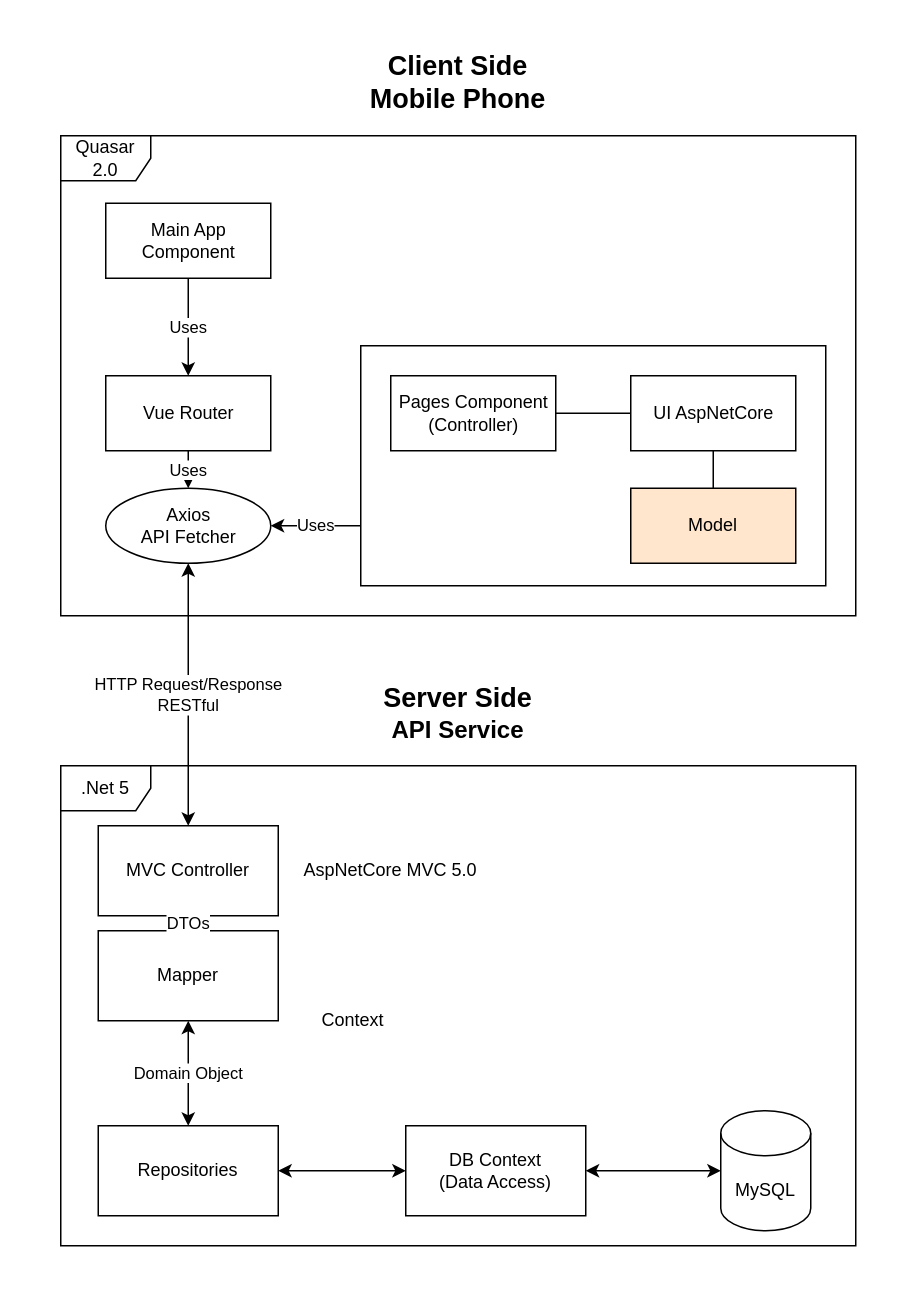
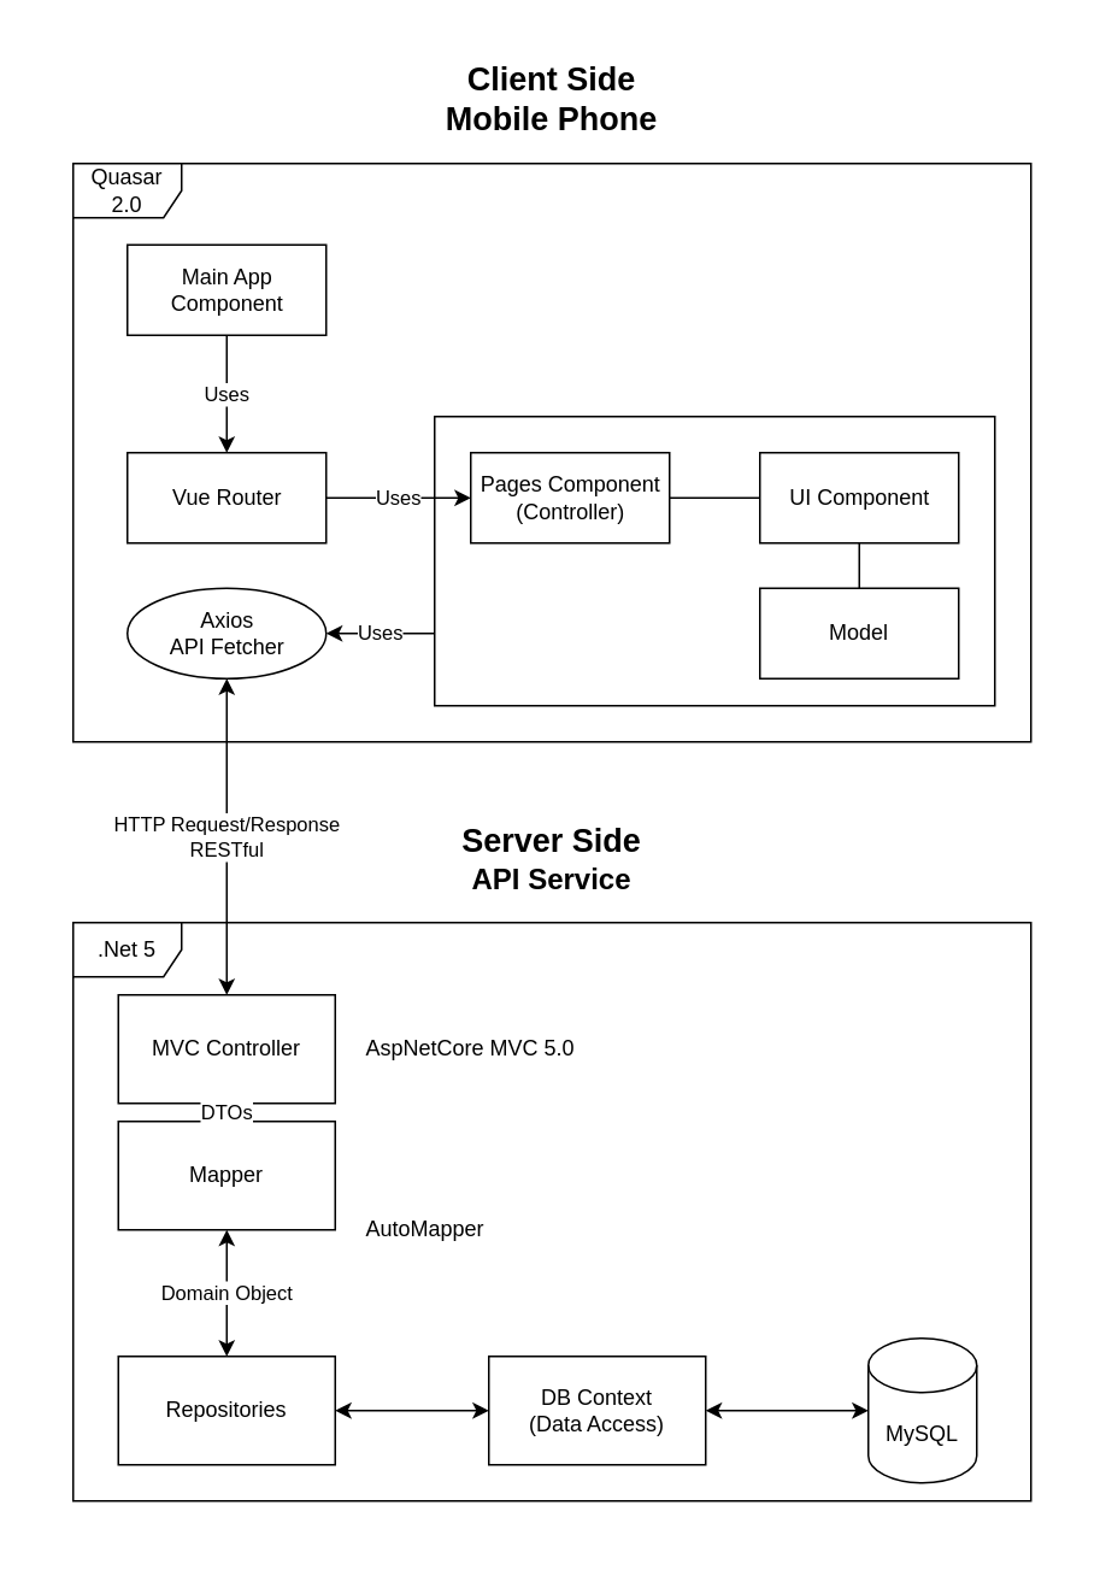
- <mxCell id="23" value="UI AspNetCore" style="html=1;" vertex="1" parent="1"><mxGeometry x="420" y="250" width="110" height="50" as="geometry" /></mxCell>
+ <mxCell id="23" value="UI Component" style="html=1;" vertex="1" parent="1"><mxGeometry x="420" y="250" width="110" height="50" as="geometry" /></mxCell>
- <mxCell id="22" value="Uses" style="endArrow=classic;html=1;" edge="1" parent="1" source="19" target="18"><mxGeometry width="50" height="50" relative="1" as="geometry"><mxPoint x="320" y="150" as="sourcePoint" /><mxPoint x="370" y="100" as="targetPoint" /></mxGeometry></mxCell>
+ <mxCell id="22" value="Uses" style="endArrow=classic;html=1;" edge="1" parent="1" source="19" target="20"><mxGeometry width="50" height="50" relative="1" as="geometry"><mxPoint x="320" y="150" as="sourcePoint" /><mxPoint x="370" y="100" as="targetPoint" /></mxGeometry></mxCell>
- <mxCell id="25" value="Model" style="rounded=0;whiteSpace=wrap;html=1;fillColor=#ffe6cc;" vertex="1" parent="1"><mxGeometry x="420" y="325" width="110" height="50" as="geometry" /></mxCell>
+ <mxCell id="25" value="Model" style="rounded=0;whiteSpace=wrap;html=1;" vertex="1" parent="1"><mxGeometry x="420" y="325" width="110" height="50" as="geometry" /></mxCell>
- <mxCell id="15" value="Context" style="text;html=1;strokeColor=none;fillColor=none;align=center;verticalAlign=middle;whiteSpace=wrap;rounded=0;" parent="1" vertex="1"><mxGeometry x="200" y="670" width="70" height="20" as="geometry" /></mxCell>
+ <mxCell id="15" value="AutoMapper" style="text;html=1;strokeColor=none;fillColor=none;align=center;verticalAlign=middle;whiteSpace=wrap;rounded=0;" parent="1" vertex="1"><mxGeometry x="200" y="670" width="70" height="20" as="geometry" /></mxCell>
